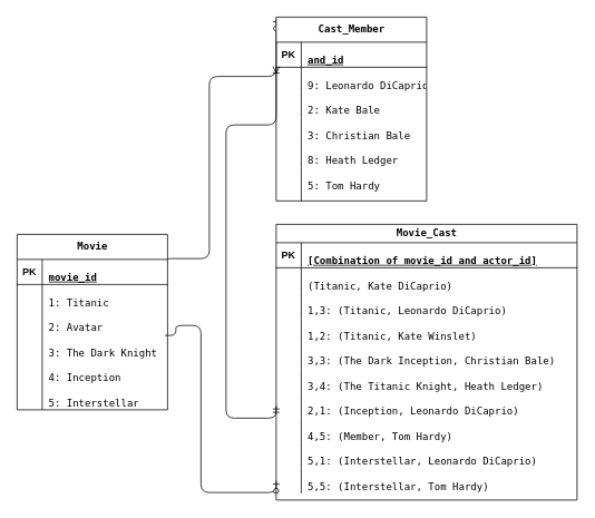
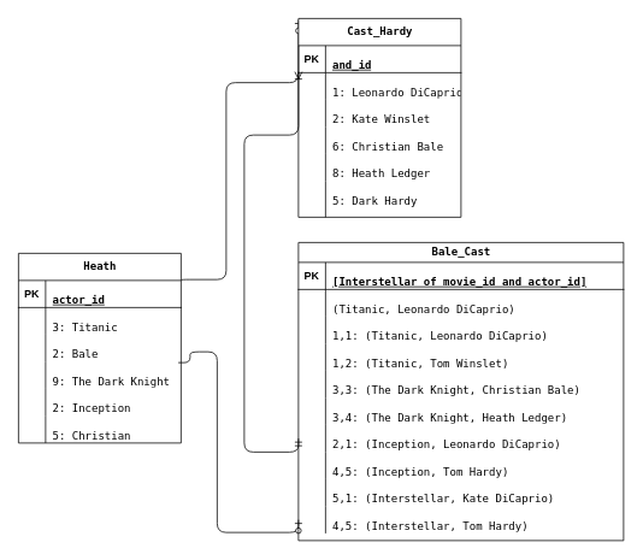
- <mxCell id="5" value="&lt;pre&gt;&lt;code class=&quot;!whitespace-pre hljs language-makefile&quot;&gt;Cast_Member&lt;/code&gt;&lt;/pre&gt;" style="shape=table;startSize=30;container=1;collapsible=1;childLayout=tableLayout;fixedRows=1;rowLines=0;fontStyle=1;align=center;resizeLast=1;html=1;" vertex="1" parent="1"><mxGeometry x="330" y="20" width="180" height="220" as="geometry" /></mxCell>
+ <mxCell id="5" value="&lt;pre&gt;&lt;code class=&quot;!whitespace-pre hljs language-makefile&quot;&gt;Cast_Hardy&lt;/code&gt;&lt;/pre&gt;" style="shape=table;startSize=30;container=1;collapsible=1;childLayout=tableLayout;fixedRows=1;rowLines=0;fontStyle=1;align=center;resizeLast=1;html=1;" vertex="1" parent="1"><mxGeometry x="330" y="20" width="180" height="220" as="geometry" /></mxCell>
- <mxCell id="11" value="&lt;pre&gt;&lt;code class=&quot;!whitespace-pre hljs language-makefile&quot;&gt;&lt;span class=&quot;hljs-section&quot;&gt;9: Leonardo DiCaprio&lt;/span&gt;&lt;/code&gt;&lt;/pre&gt;" style="shape=partialRectangle;connectable=0;fillColor=none;top=0;left=0;bottom=0;right=0;align=left;spacingLeft=6;overflow=hidden;whiteSpace=wrap;html=1;" vertex="1" parent="9"><mxGeometry x="30" width="150" height="30" as="geometry"><mxRectangle width="150" height="30" as="alternateBounds" /></mxGeometry></mxCell>
+ <mxCell id="11" value="&lt;pre&gt;&lt;code class=&quot;!whitespace-pre hljs language-makefile&quot;&gt;&lt;span class=&quot;hljs-section&quot;&gt;1: Leonardo DiCaprio&lt;/span&gt;&lt;/code&gt;&lt;/pre&gt;" style="shape=partialRectangle;connectable=0;fillColor=none;top=0;left=0;bottom=0;right=0;align=left;spacingLeft=6;overflow=hidden;whiteSpace=wrap;html=1;" vertex="1" parent="9"><mxGeometry x="30" width="150" height="30" as="geometry"><mxRectangle width="150" height="30" as="alternateBounds" /></mxGeometry></mxCell>
- <mxCell id="14" value="&lt;pre&gt;&lt;code class=&quot;!whitespace-pre hljs language-makefile&quot;&gt;&lt;span class=&quot;hljs-section&quot;&gt;2: Kate Bale&lt;/span&gt;&lt;/code&gt;&lt;/pre&gt;" style="shape=partialRectangle;connectable=0;fillColor=none;top=0;left=0;bottom=0;right=0;align=left;spacingLeft=6;overflow=hidden;whiteSpace=wrap;html=1;" vertex="1" parent="12"><mxGeometry x="30" width="150" height="30" as="geometry"><mxRectangle width="150" height="30" as="alternateBounds" /></mxGeometry></mxCell>
+ <mxCell id="14" value="&lt;pre&gt;&lt;code class=&quot;!whitespace-pre hljs language-makefile&quot;&gt;&lt;span class=&quot;hljs-section&quot;&gt;2: Kate Winslet&lt;/span&gt;&lt;/code&gt;&lt;/pre&gt;" style="shape=partialRectangle;connectable=0;fillColor=none;top=0;left=0;bottom=0;right=0;align=left;spacingLeft=6;overflow=hidden;whiteSpace=wrap;html=1;" vertex="1" parent="12"><mxGeometry x="30" width="150" height="30" as="geometry"><mxRectangle width="150" height="30" as="alternateBounds" /></mxGeometry></mxCell>
- <mxCell id="17" value="&lt;pre&gt;&lt;code class=&quot;!whitespace-pre hljs language-makefile&quot;&gt;&lt;span class=&quot;hljs-section&quot;&gt;3: Christian Bale&lt;/span&gt;&lt;/code&gt;&lt;/pre&gt;" style="shape=partialRectangle;connectable=0;fillColor=none;top=0;left=0;bottom=0;right=0;align=left;spacingLeft=6;overflow=hidden;whiteSpace=wrap;html=1;" vertex="1" parent="15"><mxGeometry x="30" width="150" height="30" as="geometry"><mxRectangle width="150" height="30" as="alternateBounds" /></mxGeometry></mxCell>
+ <mxCell id="17" value="&lt;pre&gt;&lt;code class=&quot;!whitespace-pre hljs language-makefile&quot;&gt;&lt;span class=&quot;hljs-section&quot;&gt;6: Christian Bale&lt;/span&gt;&lt;/code&gt;&lt;/pre&gt;" style="shape=partialRectangle;connectable=0;fillColor=none;top=0;left=0;bottom=0;right=0;align=left;spacingLeft=6;overflow=hidden;whiteSpace=wrap;html=1;" vertex="1" parent="15"><mxGeometry x="30" width="150" height="30" as="geometry"><mxRectangle width="150" height="30" as="alternateBounds" /></mxGeometry></mxCell>
- <mxCell id="23" value="&lt;pre&gt;&lt;code class=&quot;!whitespace-pre hljs language-makefile&quot;&gt;&lt;span class=&quot;hljs-section&quot;&gt;5: Tom Hardy&lt;/span&gt;&lt;/code&gt;&lt;/pre&gt;" style="shape=partialRectangle;connectable=0;fillColor=none;top=0;left=0;bottom=0;right=0;align=left;spacingLeft=6;overflow=hidden;whiteSpace=wrap;html=1;" vertex="1" parent="21"><mxGeometry x="30" width="150" height="40" as="geometry"><mxRectangle width="150" height="40" as="alternateBounds" /></mxGeometry></mxCell>
+ <mxCell id="23" value="&lt;pre&gt;&lt;code class=&quot;!whitespace-pre hljs language-makefile&quot;&gt;&lt;span class=&quot;hljs-section&quot;&gt;5: Dark Hardy&lt;/span&gt;&lt;/code&gt;&lt;/pre&gt;" style="shape=partialRectangle;connectable=0;fillColor=none;top=0;left=0;bottom=0;right=0;align=left;spacingLeft=6;overflow=hidden;whiteSpace=wrap;html=1;" vertex="1" parent="21"><mxGeometry x="30" width="150" height="40" as="geometry"><mxRectangle width="150" height="40" as="alternateBounds" /></mxGeometry></mxCell>
- <mxCell id="24" value="&lt;pre&gt;&lt;code class=&quot;!whitespace-pre hljs language-makefile&quot;&gt;Movie_Cast&lt;/code&gt;&lt;/pre&gt;" style="shape=table;startSize=22;container=1;collapsible=1;childLayout=tableLayout;fixedRows=1;rowLines=0;fontStyle=1;align=center;resizeLast=1;html=1;" vertex="1" parent="1"><mxGeometry x="330" y="268" width="360" height="330" as="geometry" /></mxCell>
+ <mxCell id="24" value="&lt;pre&gt;&lt;code class=&quot;!whitespace-pre hljs language-makefile&quot;&gt;Bale_Cast&lt;/code&gt;&lt;/pre&gt;" style="shape=table;startSize=22;container=1;collapsible=1;childLayout=tableLayout;fixedRows=1;rowLines=0;fontStyle=1;align=center;resizeLast=1;html=1;" vertex="1" parent="1"><mxGeometry x="330" y="268" width="360" height="330" as="geometry" /></mxCell>
- <mxCell id="55" value="&lt;pre&gt;&lt;code class=&quot;!whitespace-pre hljs language-makefile&quot;&gt;Movie&lt;/code&gt;&lt;/pre&gt;" style="shape=table;startSize=30;container=1;collapsible=1;childLayout=tableLayout;fixedRows=1;rowLines=0;fontStyle=1;align=center;resizeLast=1;html=1;" vertex="1" parent="1"><mxGeometry y="280" width="180" height="210" as="geometry" x="20" /></mxCell>
+ <mxCell id="55" value="&lt;pre&gt;&lt;code class=&quot;!whitespace-pre hljs language-makefile&quot;&gt;Heath&lt;/code&gt;&lt;/pre&gt;" style="shape=table;startSize=30;container=1;collapsible=1;childLayout=tableLayout;fixedRows=1;rowLines=0;fontStyle=1;align=center;resizeLast=1;html=1;" vertex="1" parent="1"><mxGeometry y="280" width="180" height="210" as="geometry" x="20" /></mxCell>
- <mxCell id="27" value="&lt;pre&gt;&lt;code class=&quot;!whitespace-pre hljs language-makefile&quot;&gt;&lt;span class=&quot;hljs-section&quot;&gt;[Combination of movie_id and actor_id]&lt;/span&gt;&lt;/code&gt;&lt;/pre&gt;" style="shape=partialRectangle;connectable=0;fillColor=none;top=0;left=0;bottom=0;right=0;align=left;spacingLeft=6;fontStyle=5;overflow=hidden;whiteSpace=wrap;html=1;" vertex="1" parent="25"><mxGeometry x="30" width="330" height="30" as="geometry"><mxRectangle width="330" height="30" as="alternateBounds" /></mxGeometry></mxCell>
+ <mxCell id="27" value="&lt;pre&gt;&lt;code class=&quot;!whitespace-pre hljs language-makefile&quot;&gt;&lt;span class=&quot;hljs-section&quot;&gt;[Interstellar of movie_id and actor_id]&lt;/span&gt;&lt;/code&gt;&lt;/pre&gt;" style="shape=partialRectangle;connectable=0;fillColor=none;top=0;left=0;bottom=0;right=0;align=left;spacingLeft=6;fontStyle=5;overflow=hidden;whiteSpace=wrap;html=1;" vertex="1" parent="25"><mxGeometry x="30" width="330" height="30" as="geometry"><mxRectangle width="330" height="30" as="alternateBounds" /></mxGeometry></mxCell>
- <mxCell id="58" value="&lt;pre&gt;&lt;code class=&quot;!whitespace-pre hljs language-makefile&quot;&gt;&lt;span class=&quot;hljs-section&quot;&gt;movie_id&lt;/span&gt;&lt;/code&gt;&lt;/pre&gt;" style="shape=partialRectangle;connectable=0;fillColor=none;top=0;left=0;bottom=0;right=0;align=left;spacingLeft=6;fontStyle=5;overflow=hidden;whiteSpace=wrap;html=1;" vertex="1" parent="56"><mxGeometry x="30" width="150" height="30" as="geometry"><mxRectangle width="150" height="30" as="alternateBounds" /></mxGeometry></mxCell>
+ <mxCell id="58" value="&lt;pre&gt;&lt;code class=&quot;!whitespace-pre hljs language-makefile&quot;&gt;&lt;span class=&quot;hljs-section&quot;&gt;actor_id&lt;/span&gt;&lt;/code&gt;&lt;/pre&gt;" style="shape=partialRectangle;connectable=0;fillColor=none;top=0;left=0;bottom=0;right=0;align=left;spacingLeft=6;fontStyle=5;overflow=hidden;whiteSpace=wrap;html=1;" vertex="1" parent="56"><mxGeometry x="30" width="150" height="30" as="geometry"><mxRectangle width="150" height="30" as="alternateBounds" /></mxGeometry></mxCell>
- <mxCell id="30" value="&lt;pre&gt;&lt;code class=&quot;!whitespace-pre hljs language-makefile&quot;&gt;&lt;span class=&quot;hljs-section&quot;&gt;(Titanic, Kate DiCaprio)&lt;/span&gt;&lt;/code&gt;&lt;/pre&gt;" style="shape=partialRectangle;connectable=0;fillColor=none;top=0;left=0;bottom=0;right=0;align=left;spacingLeft=6;overflow=hidden;whiteSpace=wrap;html=1;" vertex="1" parent="28"><mxGeometry x="30" width="330" height="30" as="geometry"><mxRectangle width="330" height="30" as="alternateBounds" /></mxGeometry></mxCell>
+ <mxCell id="30" value="&lt;pre&gt;&lt;code class=&quot;!whitespace-pre hljs language-makefile&quot;&gt;&lt;span class=&quot;hljs-section&quot;&gt;(Titanic, Leonardo DiCaprio)&lt;/span&gt;&lt;/code&gt;&lt;/pre&gt;" style="shape=partialRectangle;connectable=0;fillColor=none;top=0;left=0;bottom=0;right=0;align=left;spacingLeft=6;overflow=hidden;whiteSpace=wrap;html=1;" vertex="1" parent="28"><mxGeometry x="30" width="330" height="30" as="geometry"><mxRectangle width="330" height="30" as="alternateBounds" /></mxGeometry></mxCell>
- <mxCell id="61" value="&lt;pre&gt;&lt;code class=&quot;!whitespace-pre hljs language-makefile&quot;&gt;&lt;span class=&quot;hljs-section&quot;&gt;1: Titanic&lt;/span&gt;&lt;/code&gt;&lt;/pre&gt;" style="shape=partialRectangle;connectable=0;fillColor=none;top=0;left=0;bottom=0;right=0;align=left;spacingLeft=6;overflow=hidden;whiteSpace=wrap;html=1;" vertex="1" parent="59"><mxGeometry x="30" width="150" height="30" as="geometry"><mxRectangle width="150" height="30" as="alternateBounds" /></mxGeometry></mxCell>
+ <mxCell id="61" value="&lt;pre&gt;&lt;code class=&quot;!whitespace-pre hljs language-makefile&quot;&gt;&lt;span class=&quot;hljs-section&quot;&gt;3: Titanic&lt;/span&gt;&lt;/code&gt;&lt;/pre&gt;" style="shape=partialRectangle;connectable=0;fillColor=none;top=0;left=0;bottom=0;right=0;align=left;spacingLeft=6;overflow=hidden;whiteSpace=wrap;html=1;" vertex="1" parent="59"><mxGeometry x="30" width="150" height="30" as="geometry"><mxRectangle width="150" height="30" as="alternateBounds" /></mxGeometry></mxCell>
- <mxCell id="33" value="&lt;pre&gt;&lt;code class=&quot;!whitespace-pre hljs language-makefile&quot;&gt;&lt;span class=&quot;hljs-section&quot;&gt;1,3: (Titanic, Leonardo DiCaprio)&lt;/span&gt;&lt;/code&gt;&lt;/pre&gt;" style="shape=partialRectangle;connectable=0;fillColor=none;top=0;left=0;bottom=0;right=0;align=left;spacingLeft=6;overflow=hidden;whiteSpace=wrap;html=1;" vertex="1" parent="31"><mxGeometry x="30" width="330" height="30" as="geometry"><mxRectangle width="330" height="30" as="alternateBounds" /></mxGeometry></mxCell>
+ <mxCell id="33" value="&lt;pre&gt;&lt;code class=&quot;!whitespace-pre hljs language-makefile&quot;&gt;&lt;span class=&quot;hljs-section&quot;&gt;1,1: (Titanic, Leonardo DiCaprio)&lt;/span&gt;&lt;/code&gt;&lt;/pre&gt;" style="shape=partialRectangle;connectable=0;fillColor=none;top=0;left=0;bottom=0;right=0;align=left;spacingLeft=6;overflow=hidden;whiteSpace=wrap;html=1;" vertex="1" parent="31"><mxGeometry x="30" width="330" height="30" as="geometry"><mxRectangle width="330" height="30" as="alternateBounds" /></mxGeometry></mxCell>
- <mxCell id="64" value="&lt;pre&gt;&lt;code class=&quot;!whitespace-pre hljs language-makefile&quot;&gt;&lt;span class=&quot;hljs-section&quot;&gt;2: Avatar&lt;/span&gt;&lt;/code&gt;&lt;/pre&gt;" style="shape=partialRectangle;connectable=0;fillColor=none;top=0;left=0;bottom=0;right=0;align=left;spacingLeft=6;overflow=hidden;whiteSpace=wrap;html=1;" vertex="1" parent="62"><mxGeometry x="30" width="150" height="30" as="geometry"><mxRectangle width="150" height="30" as="alternateBounds" /></mxGeometry></mxCell>
+ <mxCell id="64" value="&lt;pre&gt;&lt;code class=&quot;!whitespace-pre hljs language-makefile&quot;&gt;&lt;span class=&quot;hljs-section&quot;&gt;2: Bale&lt;/span&gt;&lt;/code&gt;&lt;/pre&gt;" style="shape=partialRectangle;connectable=0;fillColor=none;top=0;left=0;bottom=0;right=0;align=left;spacingLeft=6;overflow=hidden;whiteSpace=wrap;html=1;" vertex="1" parent="62"><mxGeometry x="30" width="150" height="30" as="geometry"><mxRectangle width="150" height="30" as="alternateBounds" /></mxGeometry></mxCell>
- <mxCell id="36" value="&lt;pre&gt;&lt;code class=&quot;!whitespace-pre hljs language-makefile&quot;&gt;&lt;span class=&quot;hljs-section&quot;&gt;1,2: (Titanic, Kate Winslet)&lt;/span&gt;&lt;/code&gt;&lt;/pre&gt;" style="shape=partialRectangle;connectable=0;fillColor=none;top=0;left=0;bottom=0;right=0;align=left;spacingLeft=6;overflow=hidden;whiteSpace=wrap;html=1;" vertex="1" parent="34"><mxGeometry x="30" width="330" height="30" as="geometry"><mxRectangle width="330" height="30" as="alternateBounds" /></mxGeometry></mxCell>
+ <mxCell id="36" value="&lt;pre&gt;&lt;code class=&quot;!whitespace-pre hljs language-makefile&quot;&gt;&lt;span class=&quot;hljs-section&quot;&gt;1,2: (Titanic, Tom Winslet)&lt;/span&gt;&lt;/code&gt;&lt;/pre&gt;" style="shape=partialRectangle;connectable=0;fillColor=none;top=0;left=0;bottom=0;right=0;align=left;spacingLeft=6;overflow=hidden;whiteSpace=wrap;html=1;" vertex="1" parent="34"><mxGeometry x="30" width="330" height="30" as="geometry"><mxRectangle width="330" height="30" as="alternateBounds" /></mxGeometry></mxCell>
- <mxCell id="67" value="&lt;pre&gt;&lt;code class=&quot;!whitespace-pre hljs language-makefile&quot;&gt;&lt;span class=&quot;hljs-section&quot;&gt;3: The Dark Knight&lt;/span&gt;&lt;/code&gt;&lt;/pre&gt;" style="shape=partialRectangle;connectable=0;fillColor=none;top=0;left=0;bottom=0;right=0;align=left;spacingLeft=6;overflow=hidden;whiteSpace=wrap;html=1;" vertex="1" parent="65"><mxGeometry x="30" width="150" height="30" as="geometry"><mxRectangle width="150" height="30" as="alternateBounds" /></mxGeometry></mxCell>
+ <mxCell id="67" value="&lt;pre&gt;&lt;code class=&quot;!whitespace-pre hljs language-makefile&quot;&gt;&lt;span class=&quot;hljs-section&quot;&gt;9: The Dark Knight&lt;/span&gt;&lt;/code&gt;&lt;/pre&gt;" style="shape=partialRectangle;connectable=0;fillColor=none;top=0;left=0;bottom=0;right=0;align=left;spacingLeft=6;overflow=hidden;whiteSpace=wrap;html=1;" vertex="1" parent="65"><mxGeometry x="30" width="150" height="30" as="geometry"><mxRectangle width="150" height="30" as="alternateBounds" /></mxGeometry></mxCell>
- <mxCell id="39" value="&lt;pre&gt;&lt;code class=&quot;!whitespace-pre hljs language-makefile&quot;&gt;&lt;span class=&quot;hljs-section&quot;&gt;3,3: (The Dark Inception, Christian Bale)&lt;/span&gt;&lt;/code&gt;&lt;/pre&gt;" style="shape=partialRectangle;connectable=0;fillColor=none;top=0;left=0;bottom=0;right=0;align=left;spacingLeft=6;overflow=hidden;whiteSpace=wrap;html=1;" vertex="1" parent="37"><mxGeometry x="30" width="330" height="30" as="geometry"><mxRectangle width="330" height="30" as="alternateBounds" /></mxGeometry></mxCell>
+ <mxCell id="39" value="&lt;pre&gt;&lt;code class=&quot;!whitespace-pre hljs language-makefile&quot;&gt;&lt;span class=&quot;hljs-section&quot;&gt;3,3: (The Dark Knight, Christian Bale)&lt;/span&gt;&lt;/code&gt;&lt;/pre&gt;" style="shape=partialRectangle;connectable=0;fillColor=none;top=0;left=0;bottom=0;right=0;align=left;spacingLeft=6;overflow=hidden;whiteSpace=wrap;html=1;" vertex="1" parent="37"><mxGeometry x="30" width="330" height="30" as="geometry"><mxRectangle width="330" height="30" as="alternateBounds" /></mxGeometry></mxCell>
- <mxCell id="70" value="&lt;pre&gt;&lt;code class=&quot;!whitespace-pre hljs language-makefile&quot;&gt;&lt;span class=&quot;hljs-section&quot;&gt;4: Inception&lt;/span&gt;&lt;/code&gt;&lt;/pre&gt;" style="shape=partialRectangle;connectable=0;fillColor=none;top=0;left=0;bottom=0;right=0;align=left;spacingLeft=6;overflow=hidden;whiteSpace=wrap;html=1;" vertex="1" parent="68"><mxGeometry x="30" width="150" height="30" as="geometry"><mxRectangle width="150" height="30" as="alternateBounds" /></mxGeometry></mxCell>
+ <mxCell id="70" value="&lt;pre&gt;&lt;code class=&quot;!whitespace-pre hljs language-makefile&quot;&gt;&lt;span class=&quot;hljs-section&quot;&gt;2: Inception&lt;/span&gt;&lt;/code&gt;&lt;/pre&gt;" style="shape=partialRectangle;connectable=0;fillColor=none;top=0;left=0;bottom=0;right=0;align=left;spacingLeft=6;overflow=hidden;whiteSpace=wrap;html=1;" vertex="1" parent="68"><mxGeometry x="30" width="150" height="30" as="geometry"><mxRectangle width="150" height="30" as="alternateBounds" /></mxGeometry></mxCell>
- <mxCell id="42" value="&lt;pre&gt;&lt;code class=&quot;!whitespace-pre hljs language-makefile&quot;&gt;&lt;span class=&quot;hljs-section&quot;&gt;3,4: (The Titanic Knight, Heath Ledger)&lt;/span&gt;&lt;/code&gt;&lt;/pre&gt;" style="shape=partialRectangle;connectable=0;fillColor=none;top=0;left=0;bottom=0;right=0;align=left;spacingLeft=6;overflow=hidden;whiteSpace=wrap;html=1;" vertex="1" parent="40"><mxGeometry x="30" width="330" height="30" as="geometry"><mxRectangle width="330" height="30" as="alternateBounds" /></mxGeometry></mxCell>
+ <mxCell id="42" value="&lt;pre&gt;&lt;code class=&quot;!whitespace-pre hljs language-makefile&quot;&gt;&lt;span class=&quot;hljs-section&quot;&gt;3,4: (The Dark Knight, Heath Ledger)&lt;/span&gt;&lt;/code&gt;&lt;/pre&gt;" style="shape=partialRectangle;connectable=0;fillColor=none;top=0;left=0;bottom=0;right=0;align=left;spacingLeft=6;overflow=hidden;whiteSpace=wrap;html=1;" vertex="1" parent="40"><mxGeometry x="30" width="330" height="30" as="geometry"><mxRectangle width="330" height="30" as="alternateBounds" /></mxGeometry></mxCell>
- <mxCell id="73" value="&lt;pre&gt;&lt;code class=&quot;!whitespace-pre hljs language-makefile&quot;&gt;&lt;span class=&quot;hljs-section&quot;&gt;5: Interstellar&lt;/span&gt;&lt;/code&gt;&lt;/pre&gt;" style="shape=partialRectangle;connectable=0;fillColor=none;top=0;left=0;bottom=0;right=0;align=left;spacingLeft=6;overflow=hidden;whiteSpace=wrap;html=1;" vertex="1" parent="71"><mxGeometry x="30" width="150" height="30" as="geometry"><mxRectangle width="150" height="30" as="alternateBounds" /></mxGeometry></mxCell>
+ <mxCell id="73" value="&lt;pre&gt;&lt;code class=&quot;!whitespace-pre hljs language-makefile&quot;&gt;&lt;span class=&quot;hljs-section&quot;&gt;5: Christian&lt;/span&gt;&lt;/code&gt;&lt;/pre&gt;" style="shape=partialRectangle;connectable=0;fillColor=none;top=0;left=0;bottom=0;right=0;align=left;spacingLeft=6;overflow=hidden;whiteSpace=wrap;html=1;" vertex="1" parent="71"><mxGeometry x="30" width="150" height="30" as="geometry"><mxRectangle width="150" height="30" as="alternateBounds" /></mxGeometry></mxCell>
- <mxCell id="48" value="&lt;pre&gt;&lt;code class=&quot;!whitespace-pre hljs language-makefile&quot;&gt;&lt;span class=&quot;hljs-section&quot;&gt;4,5: (Member, Tom Hardy)&lt;/span&gt;&lt;/code&gt;&lt;/pre&gt;" style="shape=partialRectangle;connectable=0;fillColor=none;top=0;left=0;bottom=0;right=0;align=left;spacingLeft=6;overflow=hidden;whiteSpace=wrap;html=1;" vertex="1" parent="46"><mxGeometry x="30" width="330" height="30" as="geometry"><mxRectangle width="330" height="30" as="alternateBounds" /></mxGeometry></mxCell>
+ <mxCell id="48" value="&lt;pre&gt;&lt;code class=&quot;!whitespace-pre hljs language-makefile&quot;&gt;&lt;span class=&quot;hljs-section&quot;&gt;4,5: (Inception, Tom Hardy)&lt;/span&gt;&lt;/code&gt;&lt;/pre&gt;" style="shape=partialRectangle;connectable=0;fillColor=none;top=0;left=0;bottom=0;right=0;align=left;spacingLeft=6;overflow=hidden;whiteSpace=wrap;html=1;" vertex="1" parent="46"><mxGeometry x="30" width="330" height="30" as="geometry"><mxRectangle width="330" height="30" as="alternateBounds" /></mxGeometry></mxCell>
- <mxCell id="51" value="&lt;pre&gt;&lt;code class=&quot;!whitespace-pre hljs language-makefile&quot;&gt;&lt;span class=&quot;hljs-section&quot;&gt;5,1: (Interstellar, Leonardo DiCaprio)&lt;/span&gt;&lt;/code&gt;&lt;/pre&gt;" style="shape=partialRectangle;connectable=0;fillColor=none;top=0;left=0;bottom=0;right=0;align=left;spacingLeft=6;overflow=hidden;whiteSpace=wrap;html=1;" vertex="1" parent="49"><mxGeometry x="30" width="330" height="30" as="geometry"><mxRectangle width="330" height="30" as="alternateBounds" /></mxGeometry></mxCell>
+ <mxCell id="51" value="&lt;pre&gt;&lt;code class=&quot;!whitespace-pre hljs language-makefile&quot;&gt;&lt;span class=&quot;hljs-section&quot;&gt;5,1: (Interstellar, Kate DiCaprio)&lt;/span&gt;&lt;/code&gt;&lt;/pre&gt;" style="shape=partialRectangle;connectable=0;fillColor=none;top=0;left=0;bottom=0;right=0;align=left;spacingLeft=6;overflow=hidden;whiteSpace=wrap;html=1;" vertex="1" parent="49"><mxGeometry x="30" width="330" height="30" as="geometry"><mxRectangle width="330" height="30" as="alternateBounds" /></mxGeometry></mxCell>
- <mxCell id="54" value="&lt;pre&gt;&lt;code class=&quot;!whitespace-pre hljs language-makefile&quot;&gt;&lt;span class=&quot;hljs-section&quot;&gt;5,5: (Interstellar, Tom Hardy)&lt;/span&gt;&lt;/code&gt;&lt;/pre&gt;" style="shape=partialRectangle;connectable=0;fillColor=none;top=0;left=0;bottom=0;right=0;align=left;spacingLeft=6;overflow=hidden;whiteSpace=wrap;html=1;" vertex="1" parent="52"><mxGeometry x="30" width="330" height="30" as="geometry"><mxRectangle width="330" height="30" as="alternateBounds" /></mxGeometry></mxCell>
+ <mxCell id="54" value="&lt;pre&gt;&lt;code class=&quot;!whitespace-pre hljs language-makefile&quot;&gt;&lt;span class=&quot;hljs-section&quot;&gt;4,5: (Interstellar, Tom Hardy)&lt;/span&gt;&lt;/code&gt;&lt;/pre&gt;" style="shape=partialRectangle;connectable=0;fillColor=none;top=0;left=0;bottom=0;right=0;align=left;spacingLeft=6;overflow=hidden;whiteSpace=wrap;html=1;" vertex="1" parent="52"><mxGeometry x="30" width="330" height="30" as="geometry"><mxRectangle width="330" height="30" as="alternateBounds" /></mxGeometry></mxCell>
